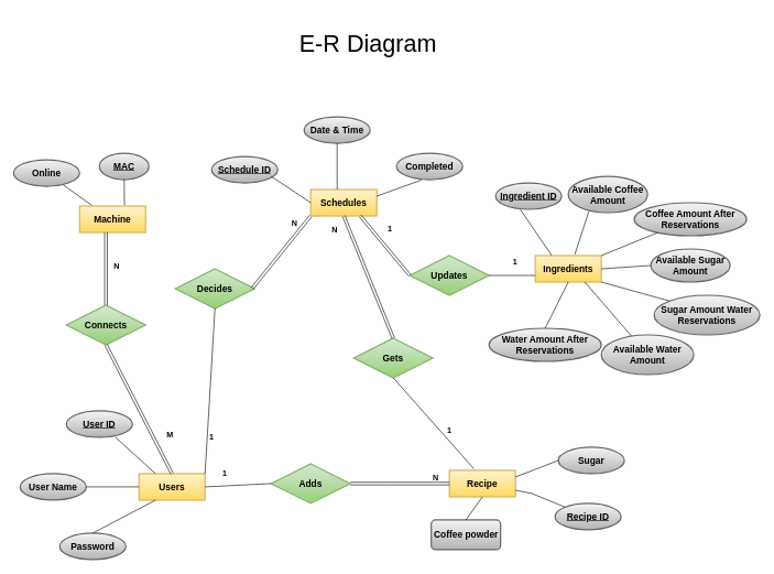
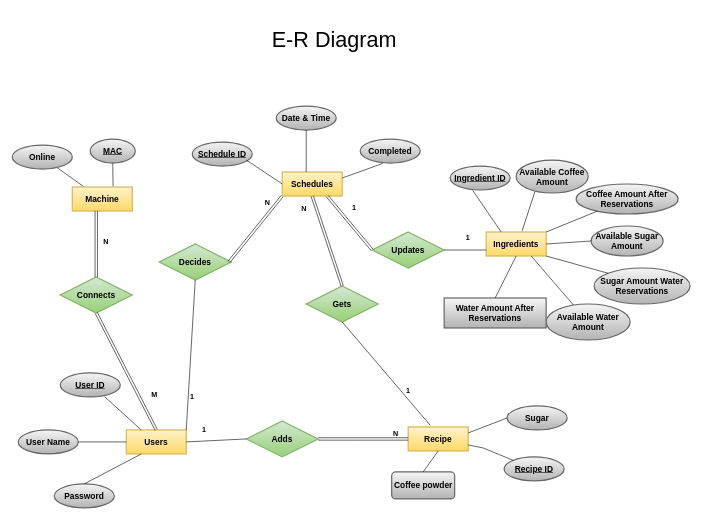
- <mxCell id="65" value="&lt;b&gt;&lt;font style=&quot;font-size: 14px&quot;&gt;Water Amount After Reservations&lt;/font&gt;&lt;/b&gt;" style="ellipse;whiteSpace=wrap;html=1;align=center;gradientColor=#b3b3b3;fillColor=#f5f5f5;strokeColor=#666666;strokeWidth=2;" vertex="1" parent="1"><mxGeometry x="740" y="496" width="170" height="50" as="geometry" /></mxCell>
+ <mxCell id="65" value="&lt;b&gt;&lt;font style=&quot;font-size: 14px&quot;&gt;Water Amount After Reservations&lt;/font&gt;&lt;/b&gt;" style="whiteSpace=wrap;html=1;align=center;gradientColor=#b3b3b3;fillColor=#f5f5f5;strokeColor=#666666;strokeWidth=2;rounded=0;" vertex="1" parent="1"><mxGeometry x="740" y="496" width="170" height="50" as="geometry" /></mxCell>
- <mxCell id="48" value="&lt;font style=&quot;font-size: 14px&quot;&gt;&lt;b&gt;Gets&lt;/b&gt;&lt;/font&gt;" style="shape=rhombus;perimeter=rhombusPerimeter;whiteSpace=wrap;html=1;align=center;gradientColor=#97d077;fillColor=#d5e8d4;strokeColor=#82b366;strokeWidth=2;" vertex="1" parent="1"><mxGeometry x="535" y="511" width="120" height="60" as="geometry" /></mxCell>
+ <mxCell id="48" value="&lt;font style=&quot;font-size: 14px&quot;&gt;&lt;b&gt;Gets&lt;/b&gt;&lt;/font&gt;" style="shape=rhombus;perimeter=rhombusPerimeter;whiteSpace=wrap;html=1;align=center;gradientColor=#97d077;fillColor=#d5e8d4;strokeColor=#82b366;strokeWidth=2;" vertex="1" parent="1"><mxGeometry x="510" y="476" width="120" height="60" as="geometry" /></mxCell>
